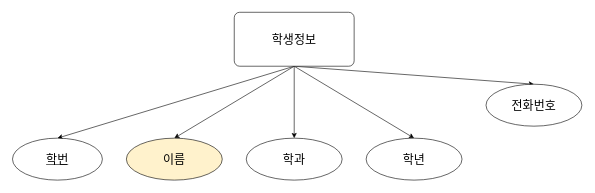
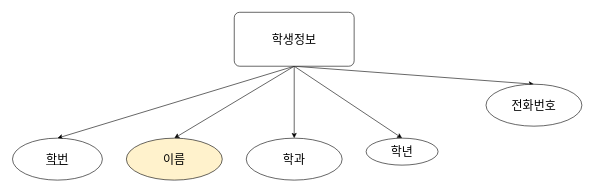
- <mxCell id="11" value="&lt;font style=&quot;font-size: 20px;&quot;&gt;학년&lt;/font&gt;" style="ellipse;whiteSpace=wrap;html=1;align=center;" vertex="1" parent="1"><mxGeometry x="610" y="230" width="160" height="70" as="geometry" /></mxCell>
+ <mxCell id="11" value="&lt;font style=&quot;font-size: 20px;&quot;&gt;학년&lt;/font&gt;" style="ellipse;whiteSpace=wrap;html=1;align=center;" vertex="1" parent="1"><mxGeometry x="610" y="230" width="120" height="45" as="geometry" /></mxCell>
